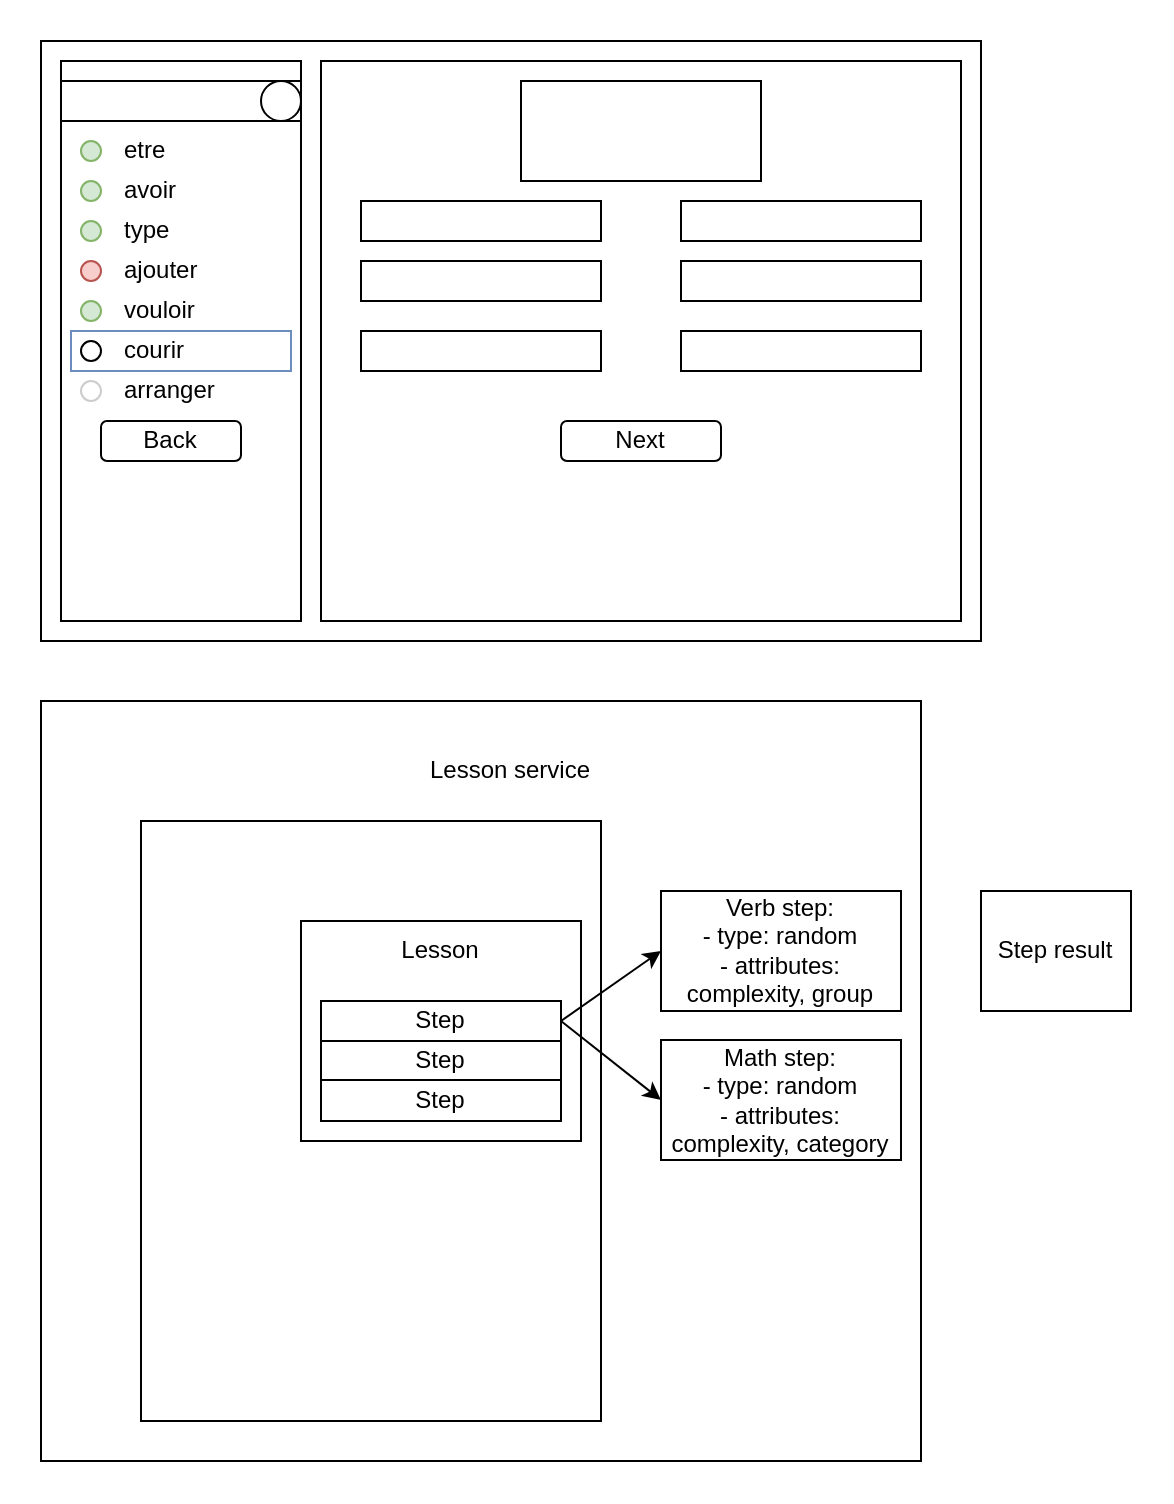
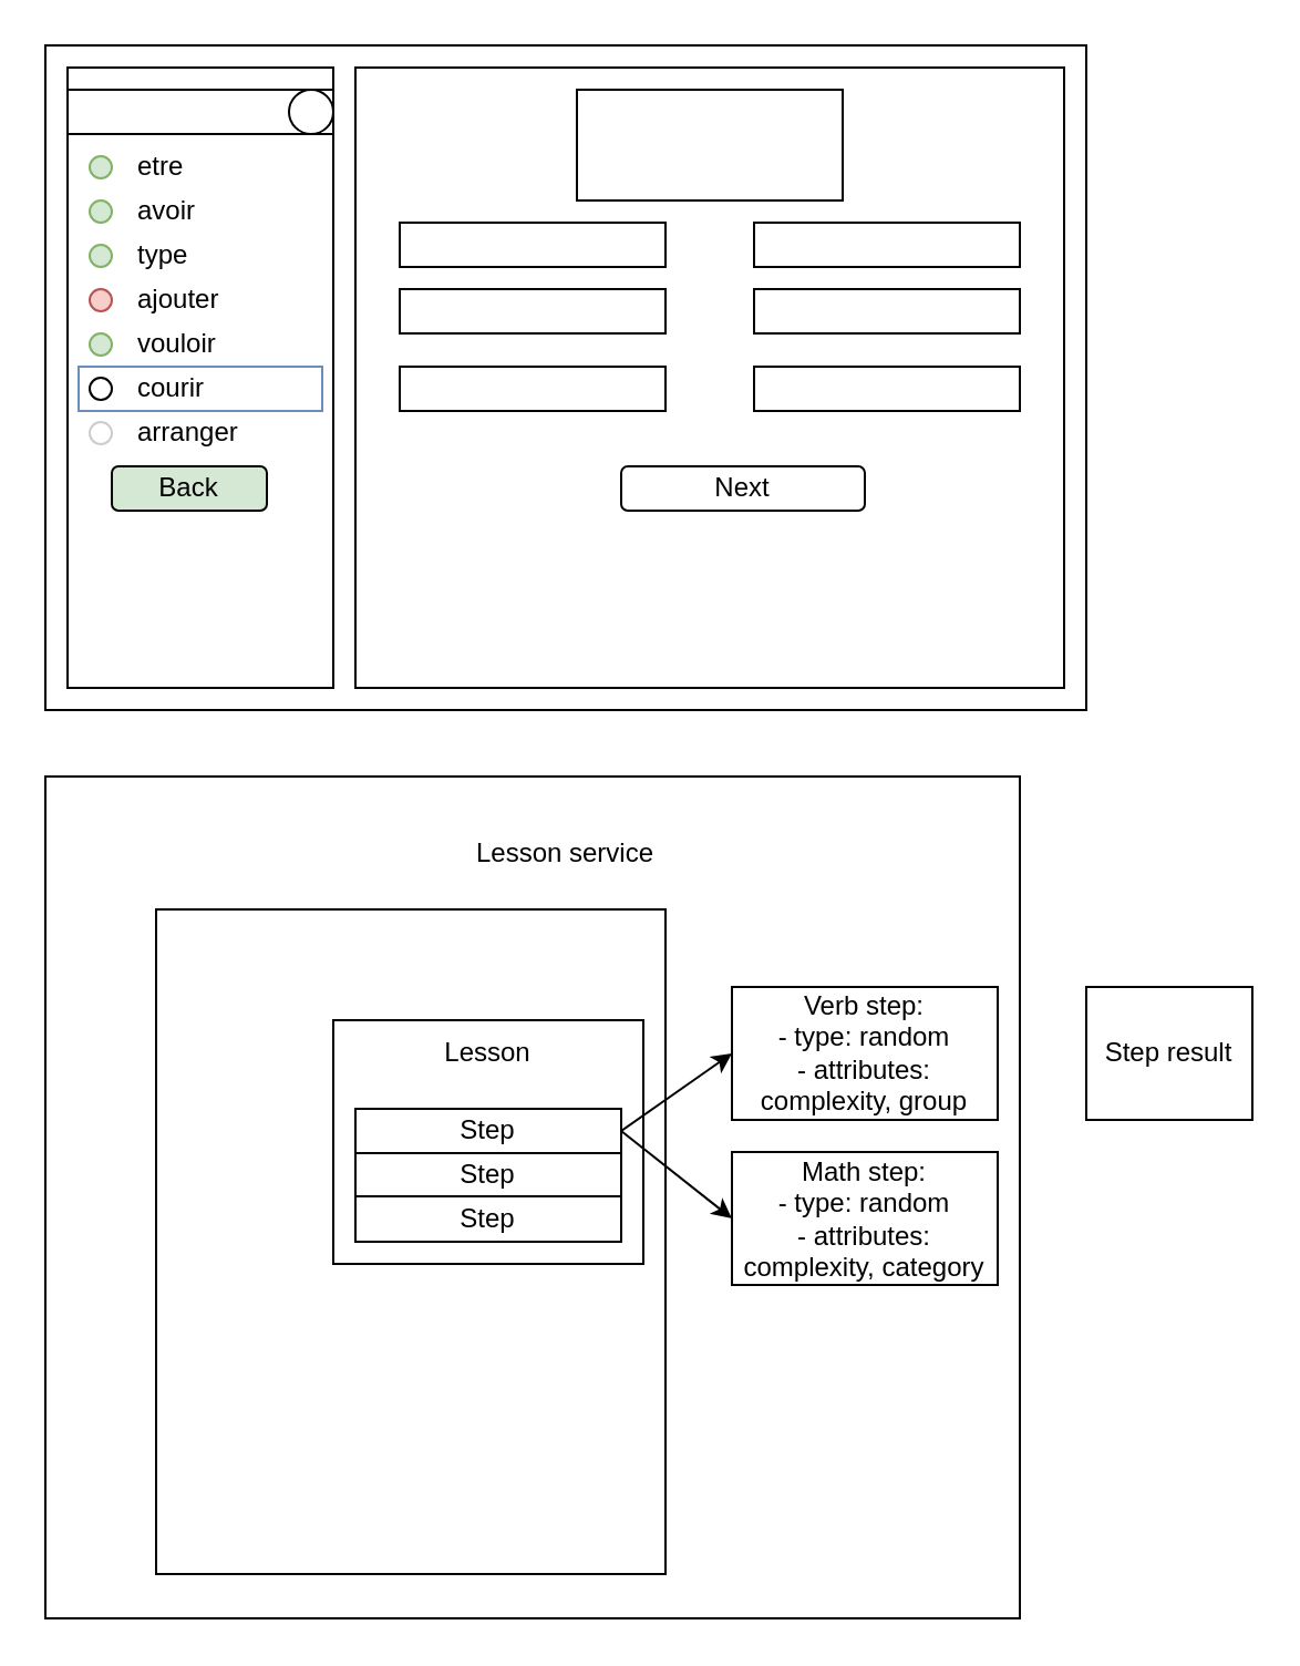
- <mxCell id="33" value="Back" style="rounded=1;whiteSpace=wrap;html=1;" vertex="1" parent="1"><mxGeometry x="50" y="210" width="70" height="20" as="geometry" /></mxCell>
+ <mxCell id="33" value="Back" style="rounded=1;whiteSpace=wrap;html=1;fillColor=#d5e8d4;" vertex="1" parent="1"><mxGeometry x="50" y="210" width="70" height="20" as="geometry" /></mxCell>
- <mxCell id="31" value="Next" style="rounded=1;whiteSpace=wrap;html=1;" vertex="1" parent="1"><mxGeometry x="280" y="210" width="80" height="20" as="geometry" /></mxCell>
+ <mxCell id="31" value="Next" style="rounded=1;whiteSpace=wrap;html=1;" vertex="1" parent="1"><mxGeometry x="280" y="210" width="110" height="20" as="geometry" /></mxCell>
